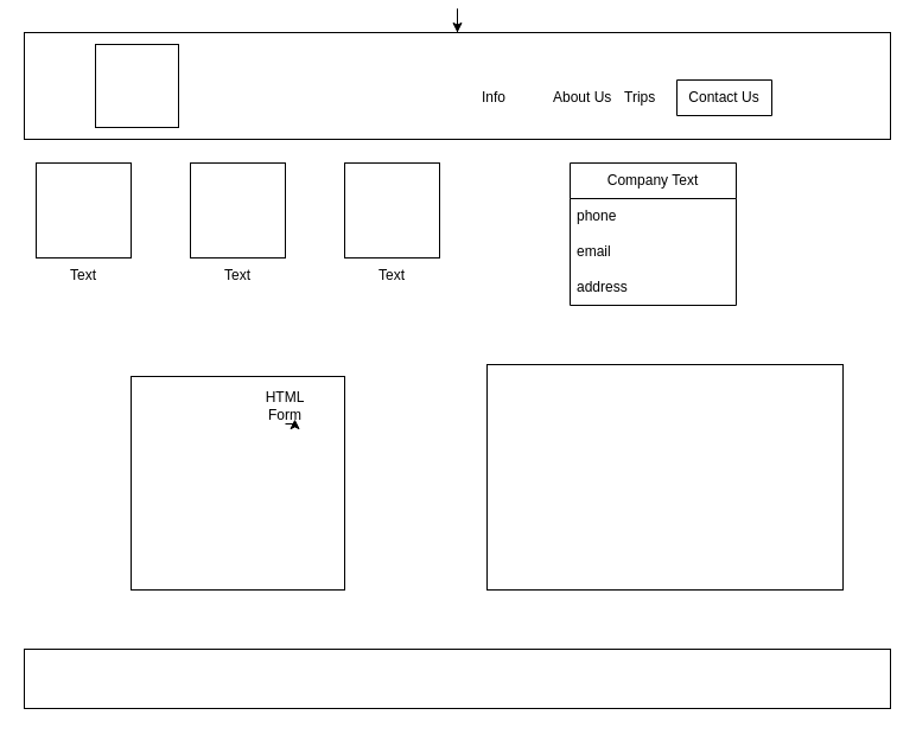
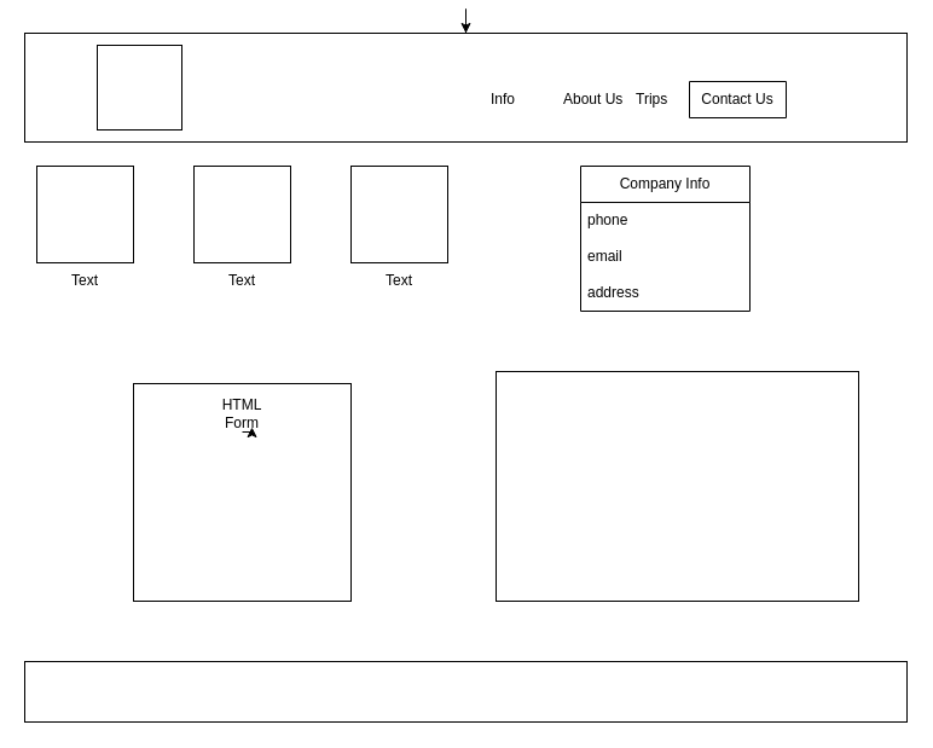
- <mxCell id="9" value="Company Text" style="swimlane;fontStyle=0;childLayout=stackLayout;horizontal=1;startSize=30;horizontalStack=0;resizeParent=1;resizeParentMax=0;resizeLast=0;collapsible=1;marginBottom=0;whiteSpace=wrap;html=1;" vertex="1" parent="1"><mxGeometry x="480" y="130" width="140" height="120" as="geometry" /></mxCell>
+ <mxCell id="9" value="Company Info" style="swimlane;fontStyle=0;childLayout=stackLayout;horizontal=1;startSize=30;horizontalStack=0;resizeParent=1;resizeParentMax=0;resizeLast=0;collapsible=1;marginBottom=0;whiteSpace=wrap;html=1;" vertex="1" parent="1"><mxGeometry x="480" y="130" width="140" height="120" as="geometry" /></mxCell>
- <mxCell id="22" value="HTML Form" style="text;html=1;align=center;verticalAlign=middle;whiteSpace=wrap;rounded=0;" vertex="1" parent="1"><mxGeometry x="210" y="320" width="60" height="30" as="geometry" /></mxCell>
+ <mxCell id="22" value="HTML Form" style="text;html=1;align=center;verticalAlign=middle;whiteSpace=wrap;rounded=0;" vertex="1" parent="1"><mxGeometry x="170" y="320" width="60" height="30" as="geometry" /></mxCell>
